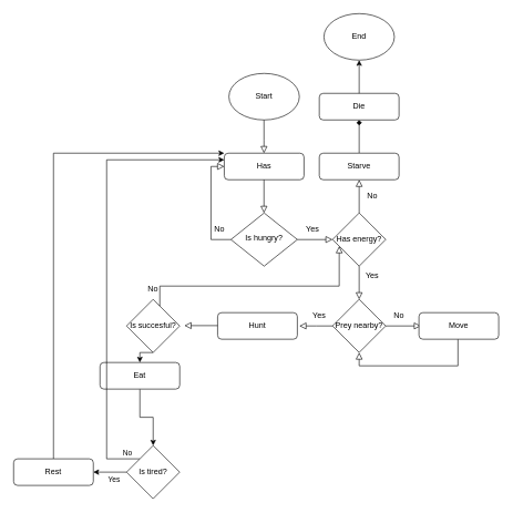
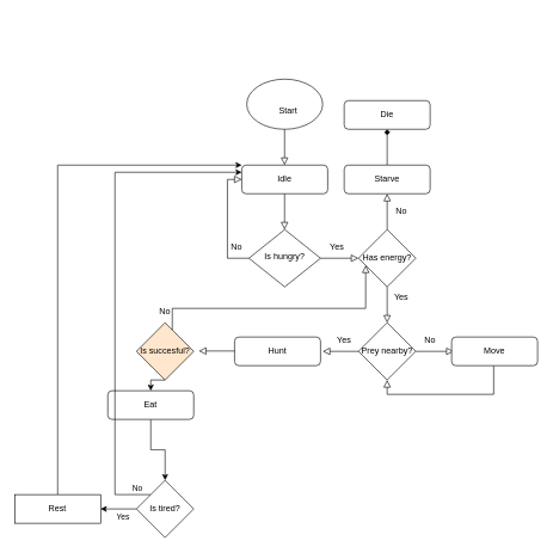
- <mxCell id="32" value="End" style="ellipse;whiteSpace=wrap;html=1;" vertex="1" parent="1"><mxGeometry x="487" y="20" width="106" height="70" as="geometry" /></mxCell>
- <mxCell id="43" style="edgeStyle=orthogonalEdgeStyle;rounded=0;orthogonalLoop=1;jettySize=auto;html=1;exitX=0.5;exitY=0;exitDx=0;exitDy=0;entryX=0.5;entryY=1;entryDx=0;entryDy=0;" edge="1" parent="1" source="42" target="32"><mxGeometry relative="1" as="geometry" /></mxCell>
- <mxCell id="3" value="Start" style="text;html=1;align=center;verticalAlign=middle;whiteSpace=wrap;rounded=0;" vertex="1" parent="1"><mxGeometry x="369" y="130" width="56" height="30" as="geometry" /></mxCell>
+ <mxCell id="3" value="Start" style="text;html=1;align=center;verticalAlign=middle;whiteSpace=wrap;rounded=0;" vertex="1" parent="1"><mxGeometry x="374" y="140" width="56" height="30" as="geometry" /></mxCell>
- <mxCell id="4" value="Has" style="rounded=1;whiteSpace=wrap;html=1;fontSize=12;glass=0;strokeWidth=1;shadow=0;" vertex="1" parent="1"><mxGeometry x="337" y="230" width="120" height="40" as="geometry" /></mxCell>
+ <mxCell id="4" value="Idle" style="rounded=1;whiteSpace=wrap;html=1;fontSize=12;glass=0;strokeWidth=1;shadow=0;" vertex="1" parent="1"><mxGeometry x="337" y="230" width="120" height="40" as="geometry" /></mxCell>
- <mxCell id="28" value="Is succesful?" style="rhombus;whiteSpace=wrap;html=1;" vertex="1" parent="1"><mxGeometry x="190" y="450" width="80" height="80" as="geometry" /></mxCell>
+ <mxCell id="28" value="Is succesful?" style="rhombus;whiteSpace=wrap;html=1;fillColor=#ffe6cc;" vertex="1" parent="1"><mxGeometry x="190" y="450" width="80" height="80" as="geometry" /></mxCell>
- <mxCell id="34" value="Rest" style="rounded=1;whiteSpace=wrap;html=1;fontSize=12;glass=0;strokeWidth=1;shadow=0;" vertex="1" parent="1"><mxGeometry x="20" y="690" width="120" height="40" as="geometry" /></mxCell>
+ <mxCell id="34" value="Rest" style="whiteSpace=wrap;html=1;fontSize=12;glass=0;strokeWidth=1;shadow=0;rounded=0;" vertex="1" parent="1"><mxGeometry x="20" y="690" width="120" height="40" as="geometry" /></mxCell>
